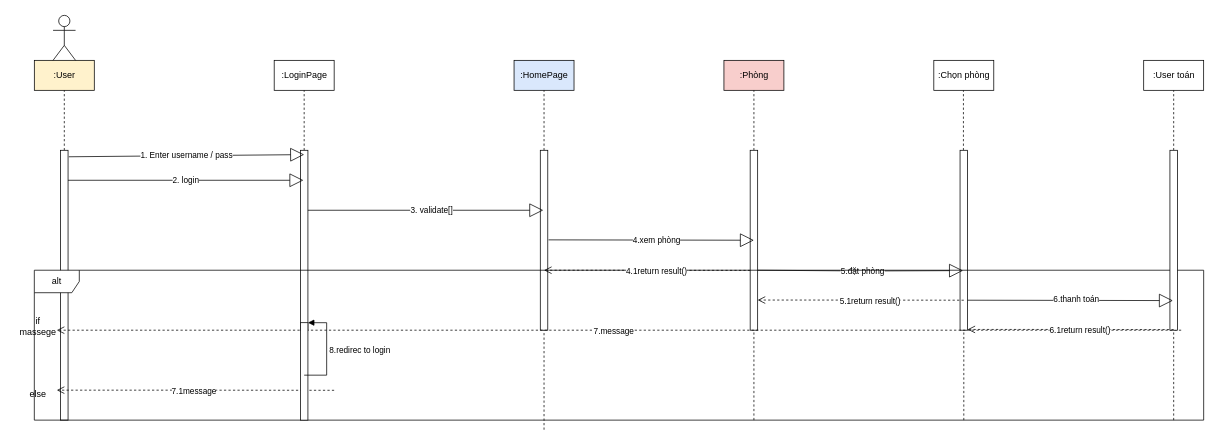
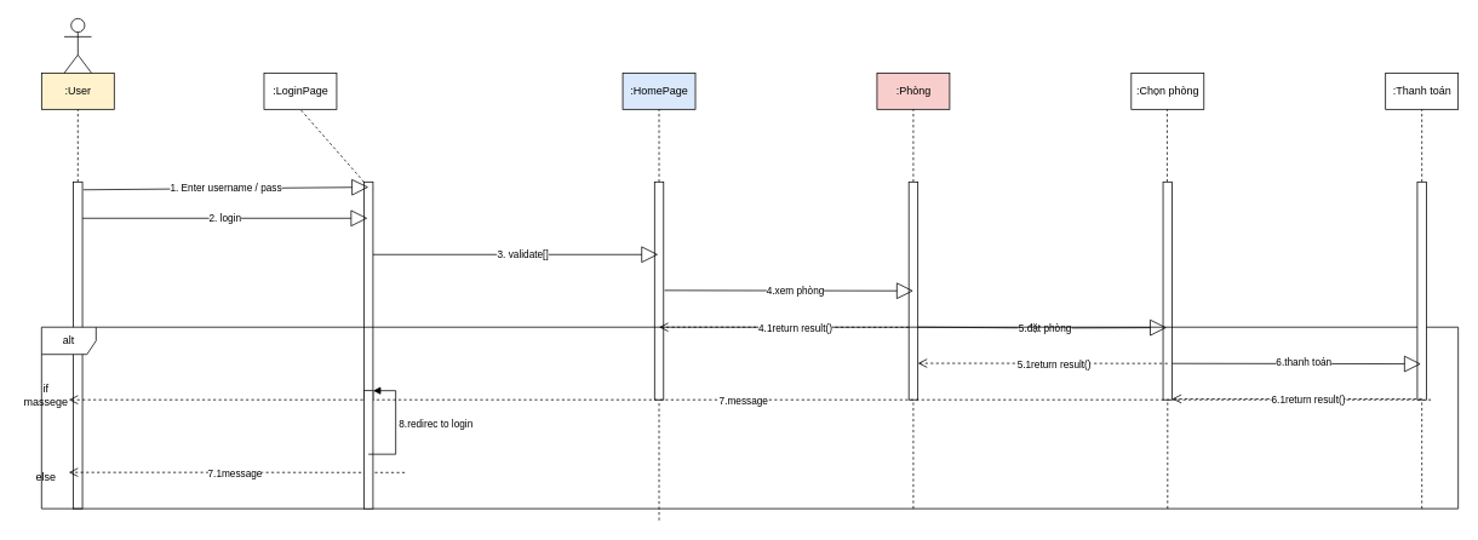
- <mxCell id="7" value=":LoginPage" style="html=1;" parent="1" vertex="1"><mxGeometry x="365" y="80" width="80" height="40" as="geometry" /></mxCell>
+ <mxCell id="7" value=":LoginPage" style="html=1;" parent="1" vertex="1"><mxGeometry x="290" y="80" width="80" height="40" as="geometry" /></mxCell>
- <mxCell id="37" value=":User toán" style="html=1;" vertex="1" parent="1"><mxGeometry x="1525" y="80" width="80" height="40" as="geometry" /></mxCell>
+ <mxCell id="37" value=":Thanh toán" style="html=1;" vertex="1" parent="1"><mxGeometry x="1525" y="80" width="80" height="40" as="geometry" /></mxCell>
